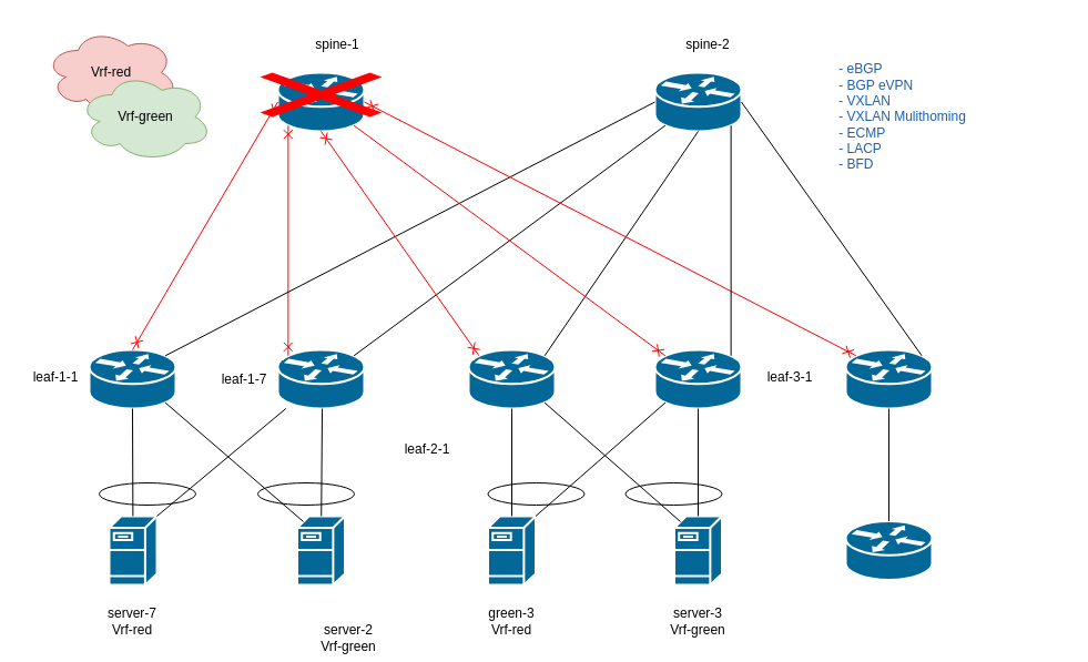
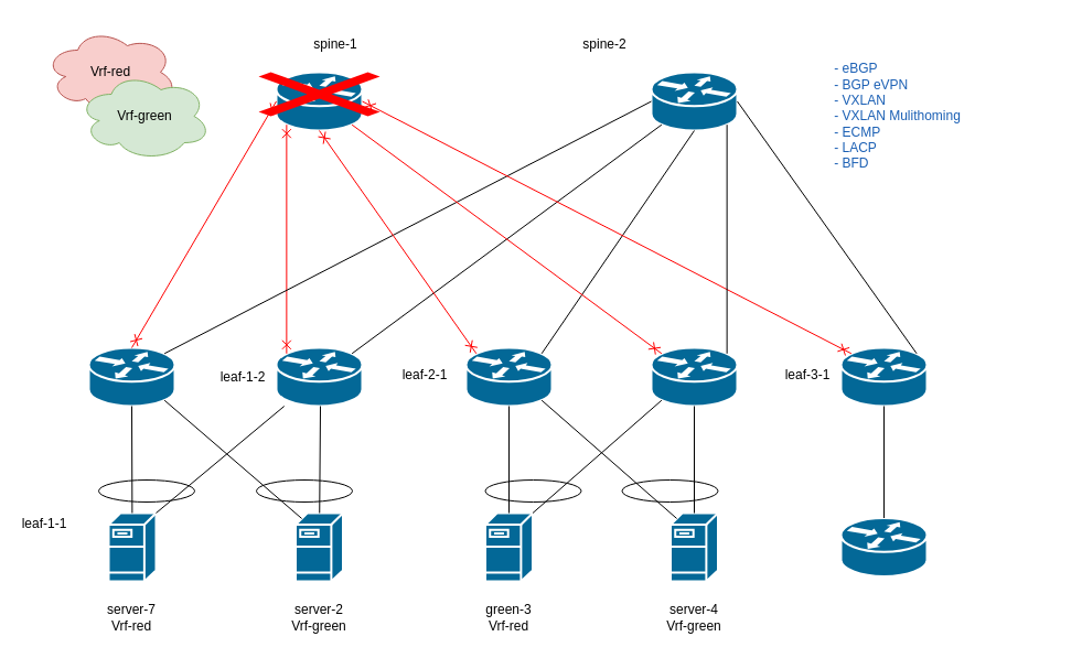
- <mxCell id="20" value="&lt;div&gt;spine-2&lt;/div&gt;" style="text;html=1;align=center;verticalAlign=middle;whiteSpace=wrap;rounded=0;" vertex="1" parent="1"><mxGeometry x="607.5" y="25" width="60" height="30" as="geometry" /></mxCell>
+ <mxCell id="20" value="&lt;div&gt;spine-2&lt;/div&gt;" style="text;html=1;align=center;verticalAlign=middle;whiteSpace=wrap;rounded=0;" vertex="1" parent="1"><mxGeometry x="517.5" y="25" width="60" height="30" as="geometry" /></mxCell>
- <mxCell id="21" value="&lt;div&gt;leaf-1-1&lt;/div&gt;" style="text;html=1;align=center;verticalAlign=middle;whiteSpace=wrap;rounded=0;" vertex="1" parent="1"><mxGeometry x="20" y="325" width="60" height="30" as="geometry" /></mxCell>
+ <mxCell id="21" value="&lt;div&gt;leaf-1-1&lt;/div&gt;" style="text;html=1;align=center;verticalAlign=middle;whiteSpace=wrap;rounded=0;" vertex="1" parent="1"><mxGeometry x="10" y="460" width="60" height="30" as="geometry" /></mxCell>
- <mxCell id="38" value="&lt;div&gt;leaf-3-1&lt;/div&gt;" style="text;html=1;align=center;verticalAlign=middle;whiteSpace=wrap;rounded=0;" vertex="1" parent="1"><mxGeometry x="682" y="325" width="60" height="30" as="geometry" /></mxCell>
+ <mxCell id="38" value="&lt;div&gt;leaf-3-1&lt;/div&gt;" style="text;html=1;align=center;verticalAlign=middle;whiteSpace=wrap;rounded=0;" vertex="1" parent="1"><mxGeometry x="702" y="325" width="60" height="30" as="geometry" /></mxCell>
- <mxCell id="22" value="&lt;div&gt;leaf-1-7&lt;/div&gt;" style="text;html=1;align=center;verticalAlign=middle;whiteSpace=wrap;rounded=0;" vertex="1" parent="1"><mxGeometry x="190" y="326.5" width="60" height="30" as="geometry" /></mxCell>
+ <mxCell id="22" value="&lt;div&gt;leaf-1-2&lt;/div&gt;" style="text;html=1;align=center;verticalAlign=middle;whiteSpace=wrap;rounded=0;" vertex="1" parent="1"><mxGeometry x="190" y="326.5" width="60" height="30" as="geometry" /></mxCell>
- <mxCell id="37" value="&lt;div&gt;leaf-2-1&lt;/div&gt;" style="text;html=1;align=center;verticalAlign=middle;whiteSpace=wrap;rounded=0;" vertex="1" parent="1"><mxGeometry x="355" y="390" width="60" height="30" as="geometry" /></mxCell>
+ <mxCell id="37" value="&lt;div&gt;leaf-2-1&lt;/div&gt;" style="text;html=1;align=center;verticalAlign=middle;whiteSpace=wrap;rounded=0;" vertex="1" parent="1"><mxGeometry x="355" y="325" width="60" height="30" as="geometry" /></mxCell>
- <mxCell id="42" value="&lt;div&gt;server-3&lt;/div&gt;&lt;div&gt;Vrf-green&lt;br&gt;&lt;/div&gt;" style="text;html=1;align=center;verticalAlign=middle;whiteSpace=wrap;rounded=0;" vertex="1" parent="1"><mxGeometry x="599" y="545" width="60" height="30" as="geometry" /></mxCell>
+ <mxCell id="42" value="&lt;div&gt;server-4&lt;/div&gt;&lt;div&gt;Vrf-green&lt;br&gt;&lt;/div&gt;" style="text;html=1;align=center;verticalAlign=middle;whiteSpace=wrap;rounded=0;" vertex="1" parent="1"><mxGeometry x="599" y="545" width="60" height="30" as="geometry" /></mxCell>
- <mxCell id="40" value="&lt;div&gt;server-2&lt;/div&gt;&lt;div&gt;Vrf-green&lt;br&gt;&lt;/div&gt;" style="text;html=1;align=center;verticalAlign=middle;whiteSpace=wrap;rounded=0;" vertex="1" parent="1"><mxGeometry x="284" y="560" width="60" height="30" as="geometry" /></mxCell>
+ <mxCell id="40" value="&lt;div&gt;server-2&lt;/div&gt;&lt;div&gt;Vrf-green&lt;br&gt;&lt;/div&gt;" style="text;html=1;align=center;verticalAlign=middle;whiteSpace=wrap;rounded=0;" vertex="1" parent="1"><mxGeometry x="259" y="545" width="60" height="30" as="geometry" /></mxCell>
